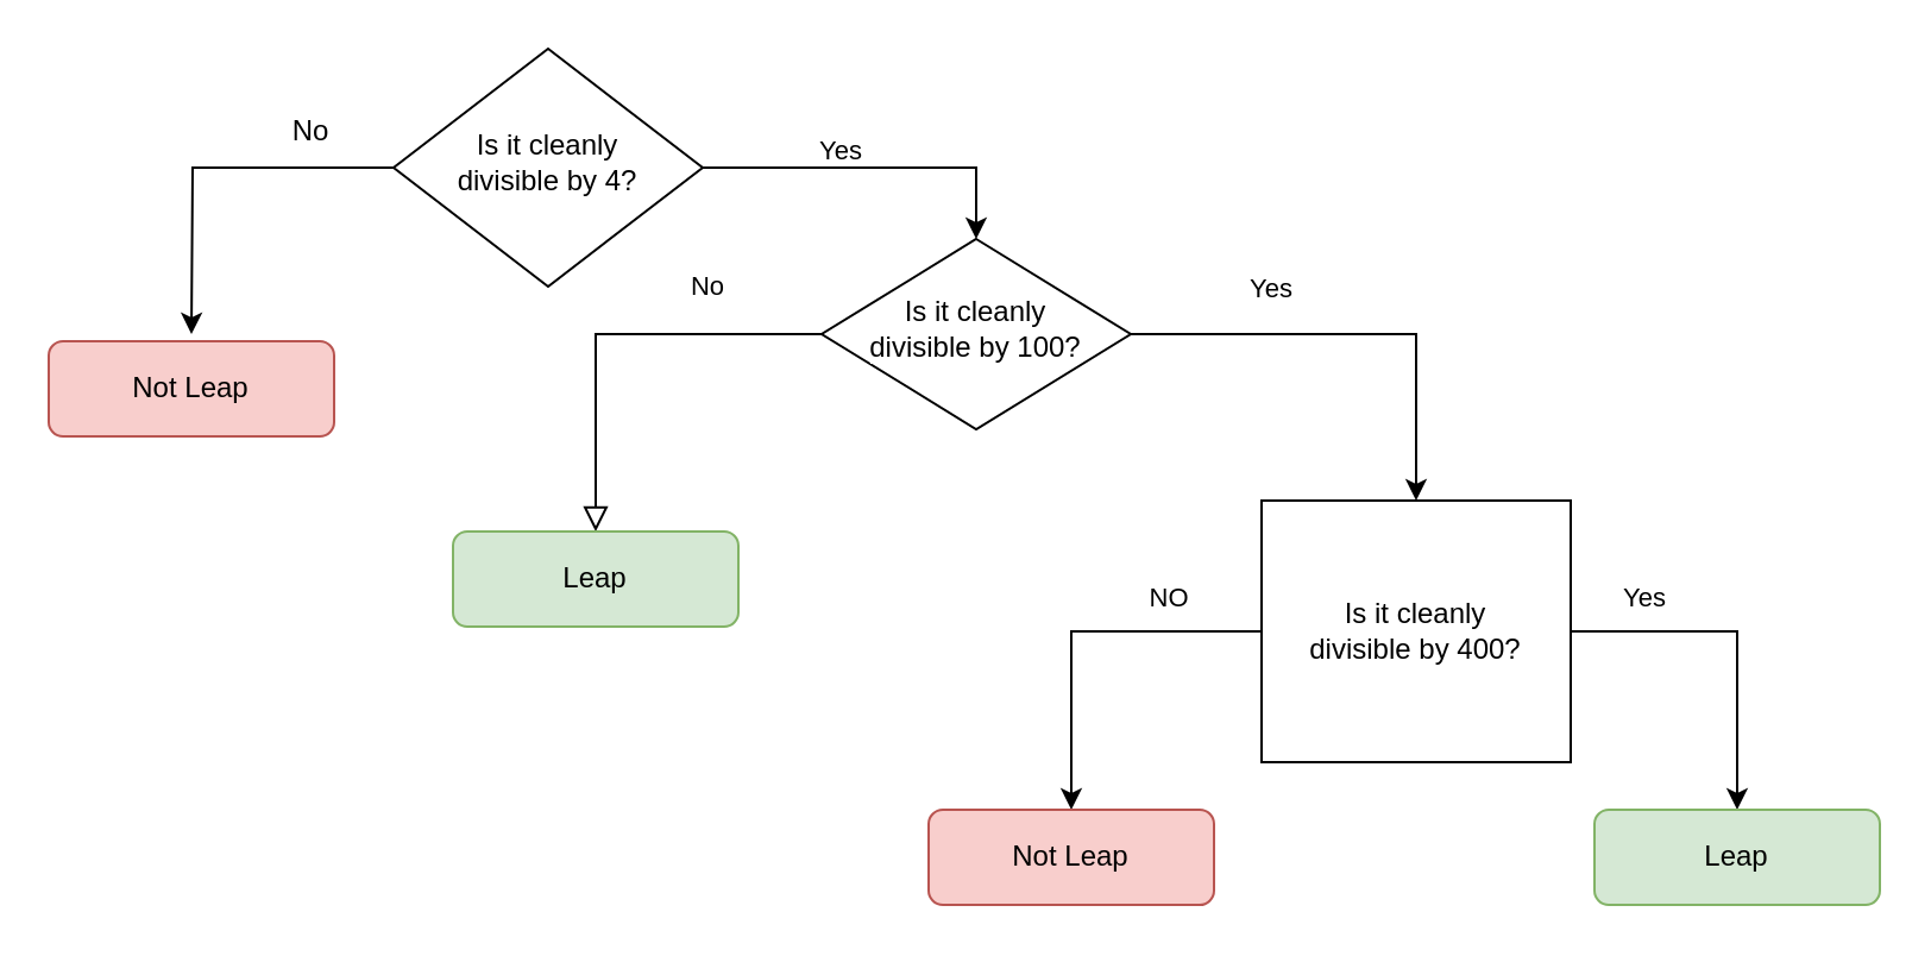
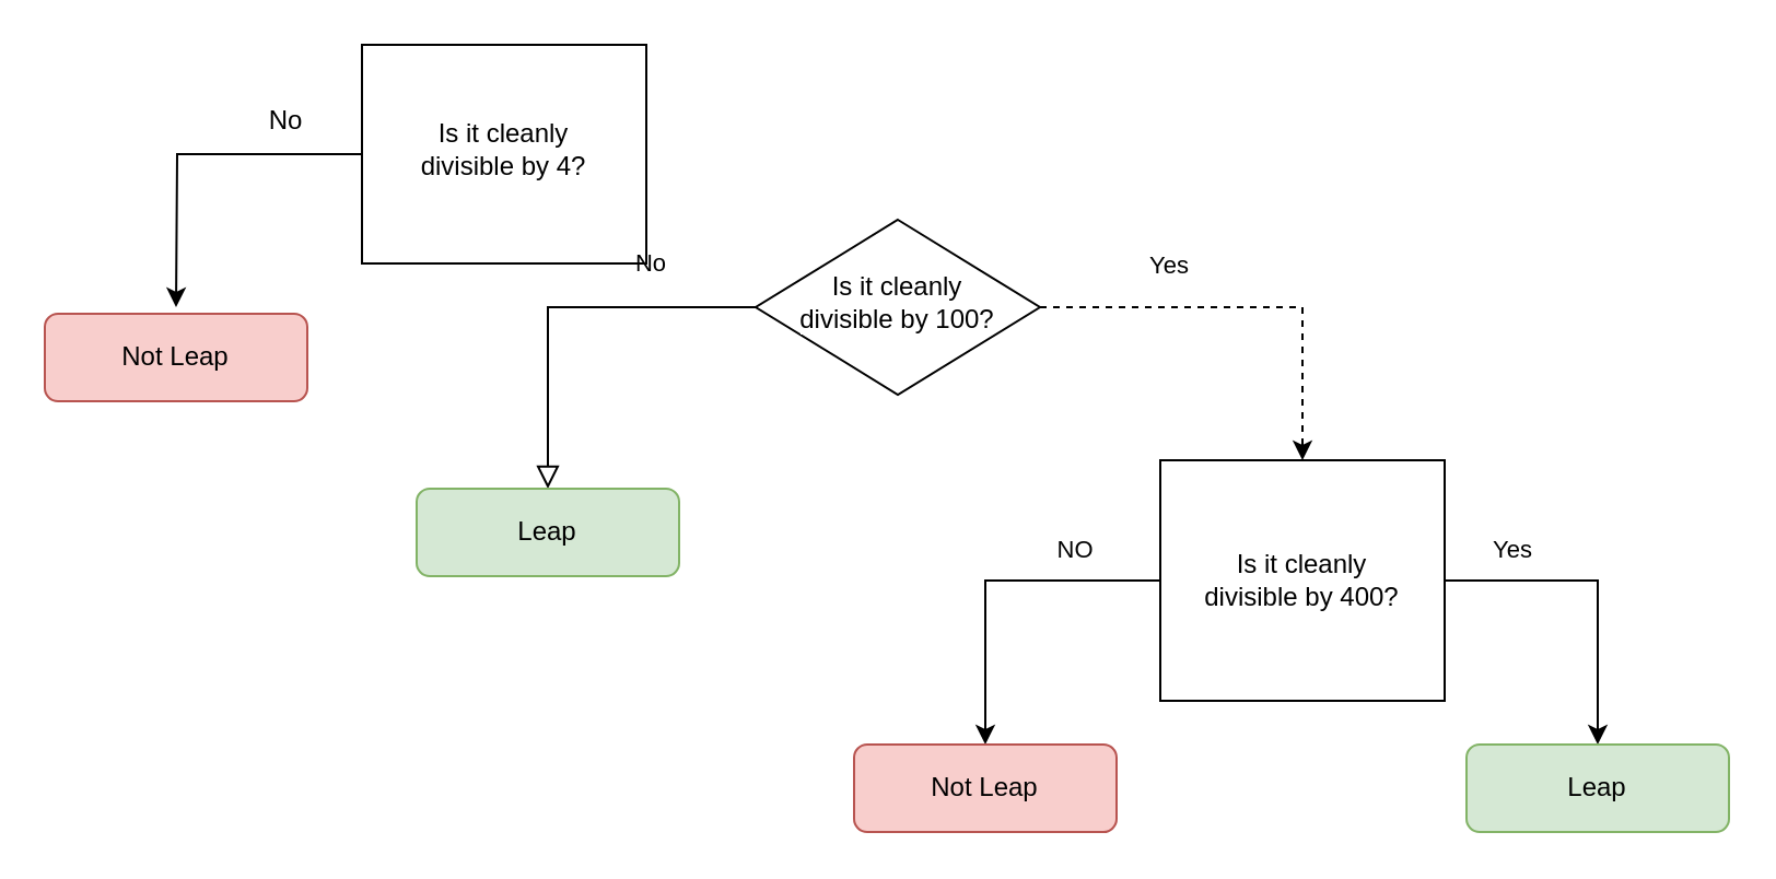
- <mxCell id="5" value="&lt;span style=&quot;background-color: rgb(255, 255, 255);&quot;&gt;Is it cleanly&lt;/span&gt;&lt;br style=&quot;background-color: rgb(255, 255, 255);&quot;&gt;&lt;span style=&quot;background-color: rgb(255, 255, 255);&quot;&gt;divisible by 4?&lt;/span&gt;" style="rhombus;whiteSpace=wrap;html=1;shadow=0;fontFamily=Helvetica;fontSize=12;align=center;strokeWidth=1;spacing=6;spacingTop=-4;" parent="1" vertex="1"><mxGeometry x="165" y="20" width="130" height="100" as="geometry" /></mxCell>
+ <mxCell id="5" value="&lt;span style=&quot;background-color: rgb(255, 255, 255);&quot;&gt;Is it cleanly&lt;/span&gt;&lt;br style=&quot;background-color: rgb(255, 255, 255);&quot;&gt;&lt;span style=&quot;background-color: rgb(255, 255, 255);&quot;&gt;divisible by 4?&lt;/span&gt;" style="whiteSpace=wrap;html=1;shadow=0;fontFamily=Helvetica;fontSize=12;align=center;strokeWidth=1;spacing=6;spacingTop=-4;rounded=0;" parent="1" vertex="1"><mxGeometry x="165" y="20" width="130" height="100" as="geometry" /></mxCell>
- <mxCell id="3" style="edgeStyle=orthogonalEdgeStyle;rounded=0;orthogonalLoop=1;jettySize=auto;html=1;entryX=0.5;entryY=0;entryDx=0;entryDy=0;" edge="1" parent="1" source="5" target="10"><mxGeometry relative="1" as="geometry" /></mxCell>
- <mxCell id="4" value="Yes" style="edgeLabel;html=1;align=center;verticalAlign=middle;resizable=0;points=[];" vertex="1" connectable="0" parent="3"><mxGeometry x="-0.211" y="8" relative="1" as="geometry"><mxPoint as="offset" /></mxGeometry></mxCell>
- <mxCell id="8" style="edgeStyle=orthogonalEdgeStyle;rounded=0;orthogonalLoop=1;jettySize=auto;html=1;entryX=0.5;entryY=0;entryDx=0;entryDy=0;" edge="1" parent="1" source="10" target="16"><mxGeometry relative="1" as="geometry" /></mxCell>
+ <mxCell id="8" style="edgeStyle=orthogonalEdgeStyle;rounded=0;orthogonalLoop=1;jettySize=auto;html=1;entryX=0.5;entryY=0;entryDx=0;entryDy=0;dashed=1;" edge="1" parent="1" source="10" target="16"><mxGeometry relative="1" as="geometry" /></mxCell>
